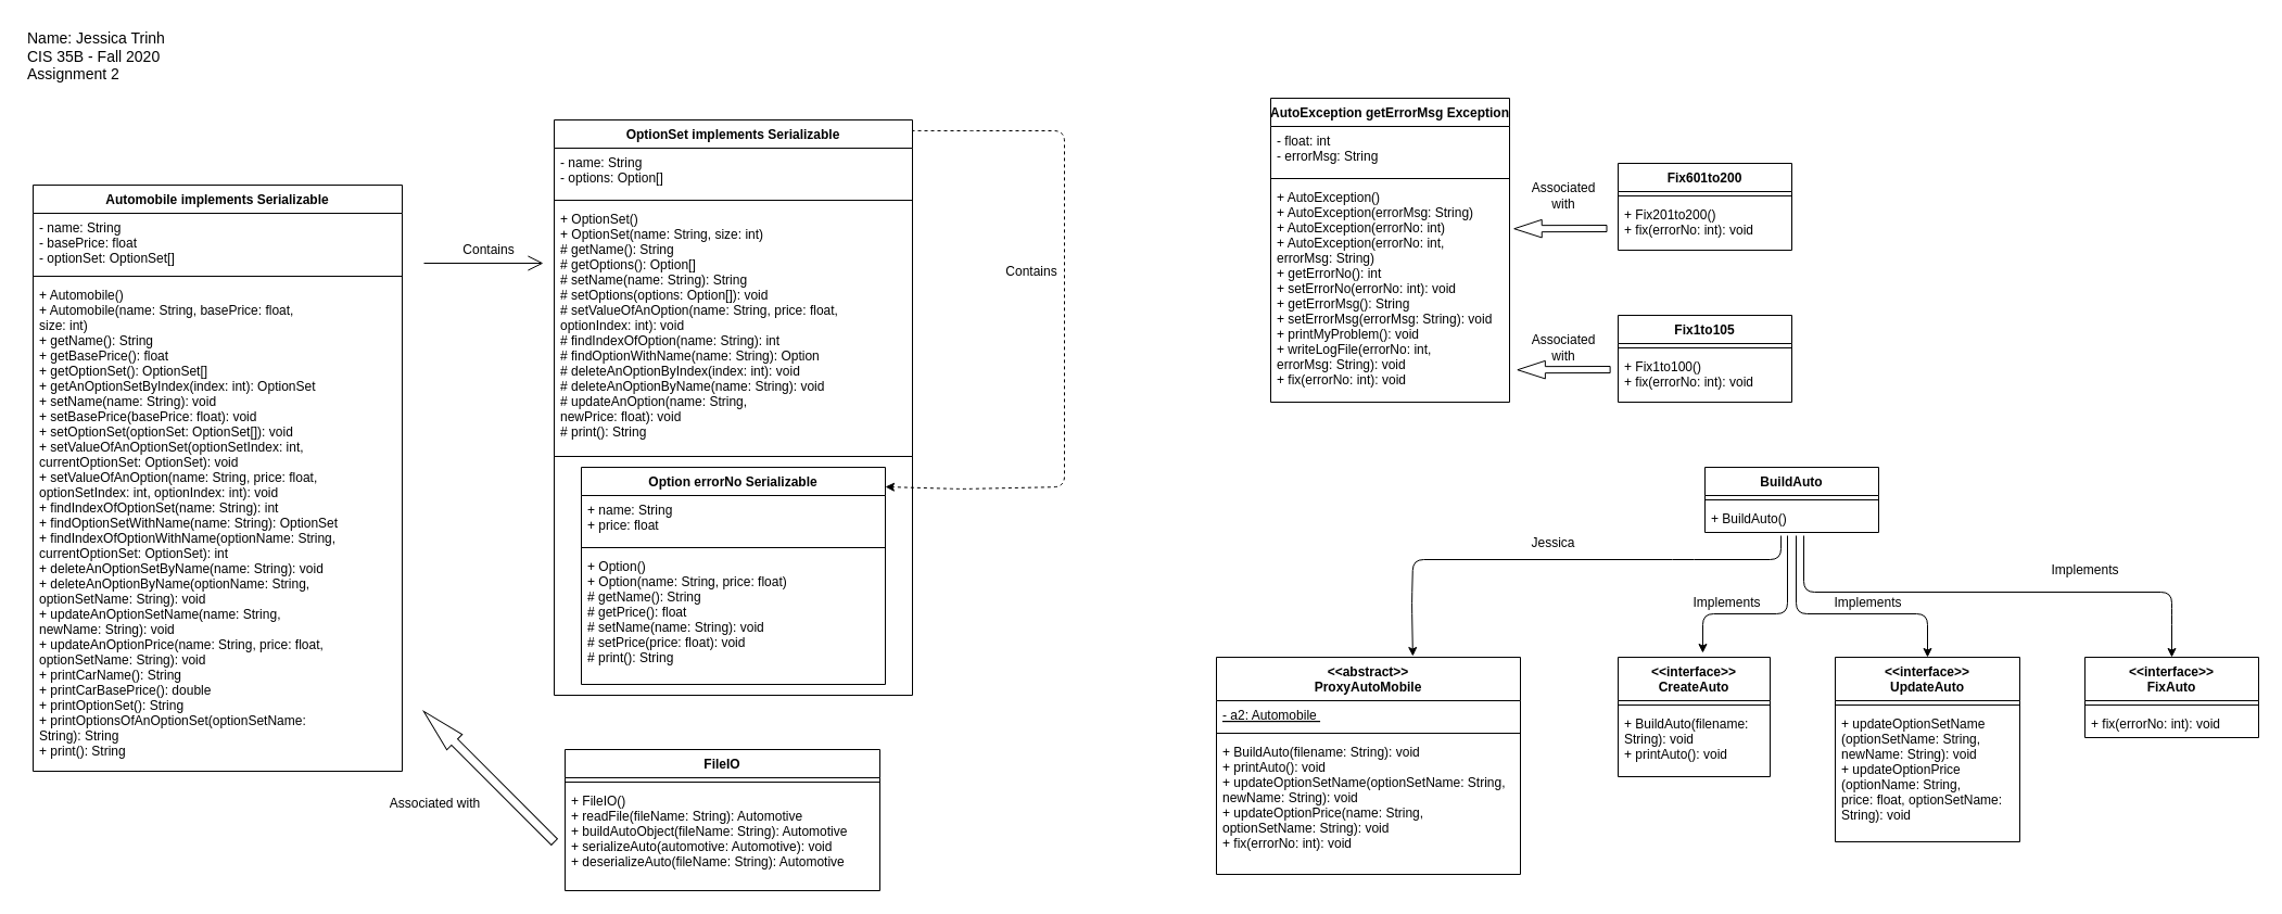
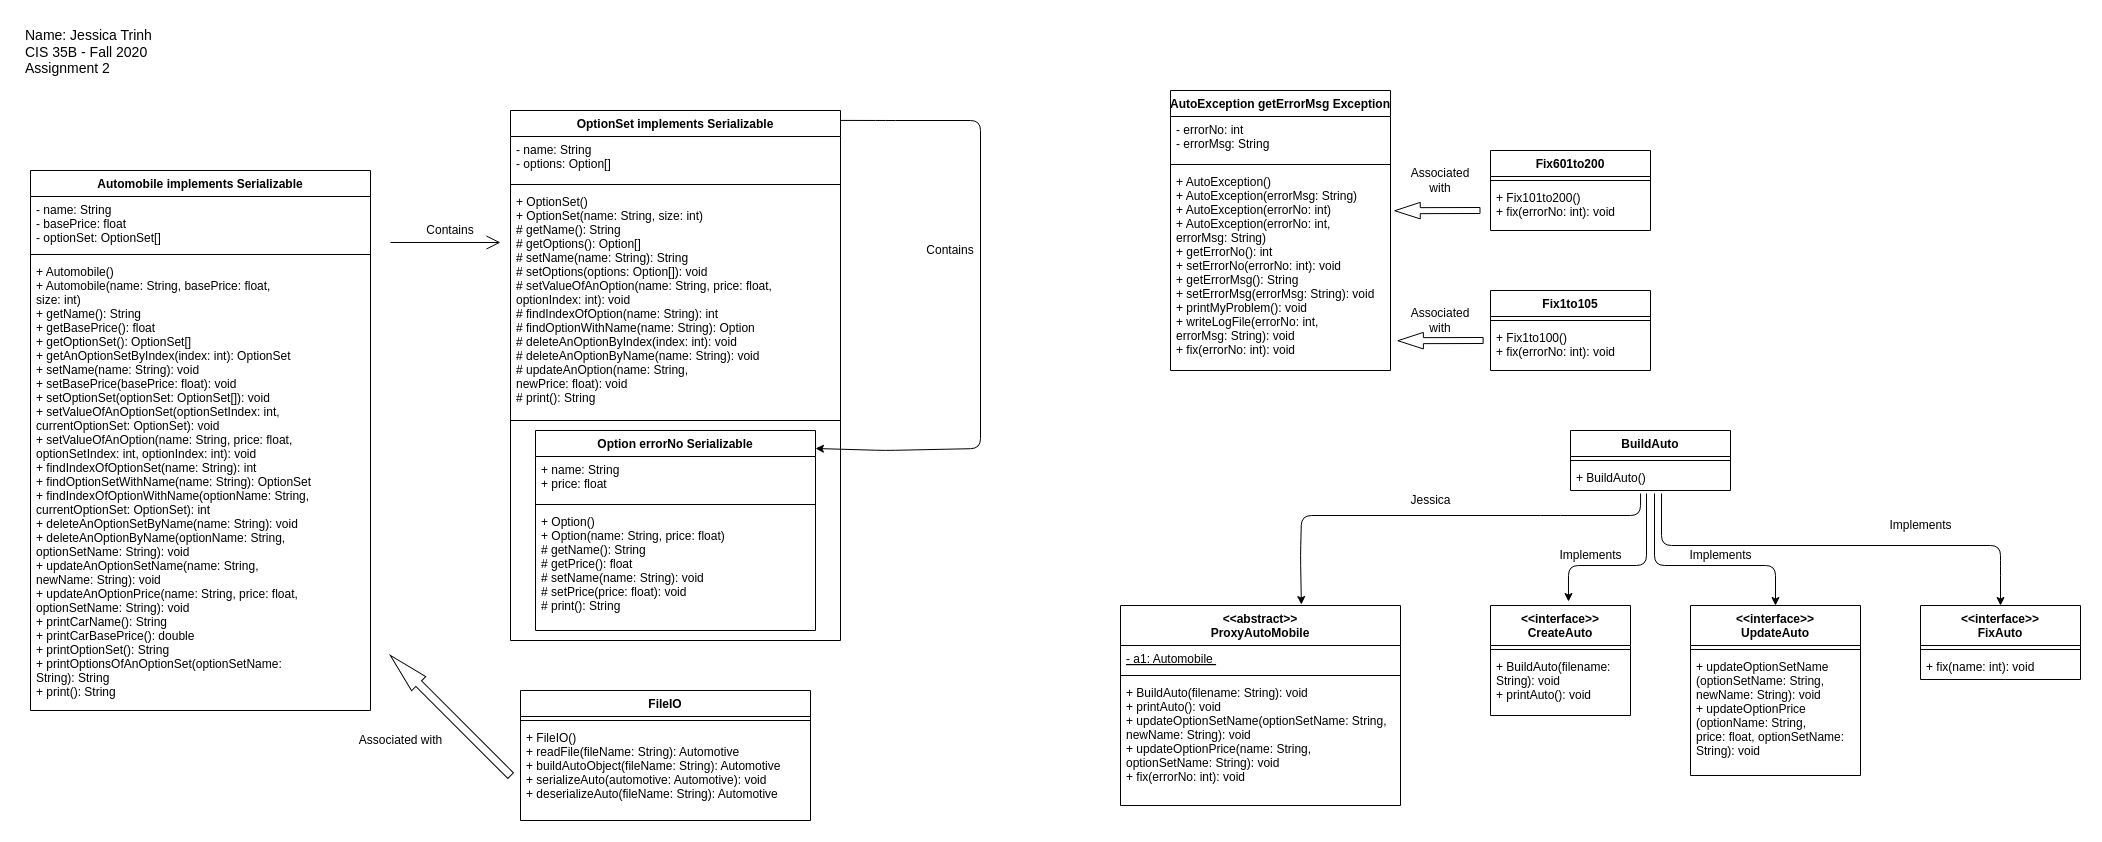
- <mxCell id="38" value="- float: int&#10;- errorMsg: String" style="text;strokeColor=none;fillColor=none;align=left;verticalAlign=top;spacingLeft=4;spacingRight=4;overflow=hidden;rotatable=0;points=[[0,0.5],[1,0.5]];portConstraint=eastwest;" parent="37" vertex="1"><mxGeometry y="26" width="220" height="44" as="geometry" /></mxCell>
+ <mxCell id="38" value="- errorNo: int&#10;- errorMsg: String" style="text;strokeColor=none;fillColor=none;align=left;verticalAlign=top;spacingLeft=4;spacingRight=4;overflow=hidden;rotatable=0;points=[[0,0.5],[1,0.5]];portConstraint=eastwest;" parent="37" vertex="1"><mxGeometry y="26" width="220" height="44" as="geometry" /></mxCell>
- <mxCell id="46" value="+ Fix201to200()&#10;+ fix(errorNo: int): void" style="text;strokeColor=none;fillColor=none;align=left;verticalAlign=top;spacingLeft=4;spacingRight=4;overflow=hidden;rotatable=0;points=[[0,0.5],[1,0.5]];portConstraint=eastwest;" parent="44" vertex="1"><mxGeometry y="34" width="160" height="46" as="geometry" /></mxCell>
+ <mxCell id="46" value="+ Fix101to200()&#10;+ fix(errorNo: int): void" style="text;strokeColor=none;fillColor=none;align=left;verticalAlign=top;spacingLeft=4;spacingRight=4;overflow=hidden;rotatable=0;points=[[0,0.5],[1,0.5]];portConstraint=eastwest;" parent="44" vertex="1"><mxGeometry y="34" width="160" height="46" as="geometry" /></mxCell>
- <mxCell id="7" value="" style="endArrow=classic;html=1;entryX=1;entryY=0.09;entryDx=0;entryDy=0;exitX=0.997;exitY=0.032;exitDx=0;exitDy=0;exitPerimeter=0;entryPerimeter=0;dashed=1;" parent="1" source="9" target="13" edge="1"><mxGeometry width="50" height="50" relative="1" as="geometry"><mxPoint x="885" y="130" as="sourcePoint" /><mxPoint x="905" y="260" as="targetPoint" /><Array as="points"><mxPoint x="885" y="120" /><mxPoint x="980" y="120" /><mxPoint x="980" y="448" /><mxPoint x="885" y="450" /></Array></mxGeometry></mxCell>
+ <mxCell id="7" value="" style="endArrow=classic;html=1;entryX=1;entryY=0.09;entryDx=0;entryDy=0;exitX=0.997;exitY=0.032;exitDx=0;exitDy=0;exitPerimeter=0;entryPerimeter=0;" parent="1" source="9" target="13" edge="1"><mxGeometry width="50" height="50" relative="1" as="geometry"><mxPoint x="885" y="130" as="sourcePoint" /><mxPoint x="905" y="260" as="targetPoint" /><Array as="points"><mxPoint x="885" y="120" /><mxPoint x="980" y="120" /><mxPoint x="980" y="448" /><mxPoint x="885" y="450" /></Array></mxGeometry></mxCell>
- <mxCell id="48" value="- a2: Automobile " style="text;strokeColor=none;fillColor=none;align=left;verticalAlign=top;spacingLeft=4;spacingRight=4;overflow=hidden;rotatable=0;points=[[0,0.5],[1,0.5]];portConstraint=eastwest;fontStyle=4" vertex="1" parent="47"><mxGeometry y="40" width="280" height="26" as="geometry" /></mxCell>
+ <mxCell id="48" value="- a1: Automobile " style="text;strokeColor=none;fillColor=none;align=left;verticalAlign=top;spacingLeft=4;spacingRight=4;overflow=hidden;rotatable=0;points=[[0,0.5],[1,0.5]];portConstraint=eastwest;fontStyle=4" vertex="1" parent="47"><mxGeometry y="40" width="280" height="26" as="geometry" /></mxCell>
- <mxCell id="59" value="+ fix(errorNo: int): void" style="text;strokeColor=none;fillColor=none;align=left;verticalAlign=top;spacingLeft=4;spacingRight=4;overflow=hidden;rotatable=0;points=[[0,0.5],[1,0.5]];portConstraint=eastwest;" vertex="1" parent="57"><mxGeometry y="48" width="160" height="26" as="geometry" /></mxCell>
+ <mxCell id="59" value="+ fix(name: int): void" style="text;strokeColor=none;fillColor=none;align=left;verticalAlign=top;spacingLeft=4;spacingRight=4;overflow=hidden;rotatable=0;points=[[0,0.5],[1,0.5]];portConstraint=eastwest;" vertex="1" parent="57"><mxGeometry y="48" width="160" height="26" as="geometry" /></mxCell>
